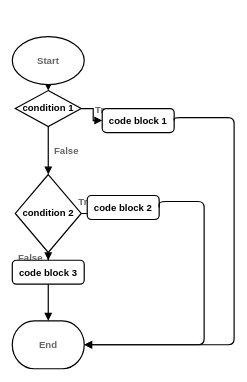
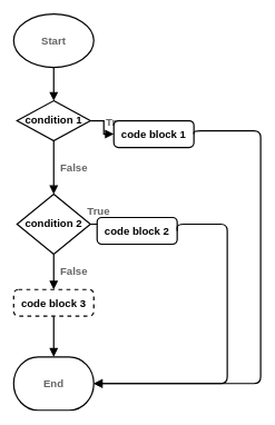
- <mxCell id="12" value="&lt;div style=&quot;font-size: 16px;&quot;&gt;Start&lt;/div&gt;" style="strokeWidth=2;html=1;shape=mxgraph.flowchart.start_1;whiteSpace=wrap;fontFamily=Helvetica;fontSize=16;align=center;strokeColor=#000000;fillColor=#ffffff;fontStyle=1;fontColor=#666666;" parent="1" vertex="1"><mxGeometry x="20" y="60" width="120" height="80" as="geometry" /></mxCell>
+ <mxCell id="12" value="&lt;div style=&quot;font-size: 16px;&quot;&gt;Start&lt;/div&gt;" style="strokeWidth=2;html=1;shape=mxgraph.flowchart.start_1;whiteSpace=wrap;fontFamily=Helvetica;fontSize=16;align=center;strokeColor=#000000;fillColor=#ffffff;fontStyle=1;fontColor=#666666;" parent="1" vertex="1"><mxGeometry x="20" y="20" width="120" height="80" as="geometry" /></mxCell>
- <mxCell id="9" value="&lt;div style=&quot;font-size: 16px&quot;&gt;condition 2&lt;br&gt;&lt;/div&gt;" style="rhombus;whiteSpace=wrap;html=1;shadow=0;fontFamily=Helvetica;fontSize=16;align=center;strokeWidth=2;spacing=6;spacingTop=-4;fontStyle=1" parent="1" vertex="1"><mxGeometry x="25" y="290" width="110" height="130" as="geometry" /></mxCell>
+ <mxCell id="9" value="&lt;div style=&quot;font-size: 16px&quot;&gt;condition 2&lt;br&gt;&lt;/div&gt;" style="rhombus;whiteSpace=wrap;html=1;shadow=0;fontFamily=Helvetica;fontSize=16;align=center;strokeWidth=2;spacing=6;spacingTop=-4;fontStyle=1" parent="1" vertex="1"><mxGeometry x="25" y="290" width="110" height="90" as="geometry" /></mxCell>
- <mxCell id="11" value="code block 3" style="rounded=1;whiteSpace=wrap;html=1;absoluteArcSize=1;arcSize=14;strokeWidth=2;shadow=0;fontFamily=Helvetica;fontSize=16;fontColor=#000000;align=center;strokeColor=#000000;fillColor=#ffffff;fontStyle=1" parent="1" vertex="1"><mxGeometry x="20" y="433" width="120" height="40" as="geometry" /></mxCell>
+ <mxCell id="11" value="code block 3" style="rounded=1;whiteSpace=wrap;html=1;absoluteArcSize=1;arcSize=14;strokeWidth=2;shadow=0;fontFamily=Helvetica;fontSize=16;fontColor=#000000;align=center;strokeColor=#000000;fillColor=#ffffff;fontStyle=1;dashed=1;" parent="1" vertex="1"><mxGeometry x="20" y="433" width="120" height="40" as="geometry" /></mxCell>
